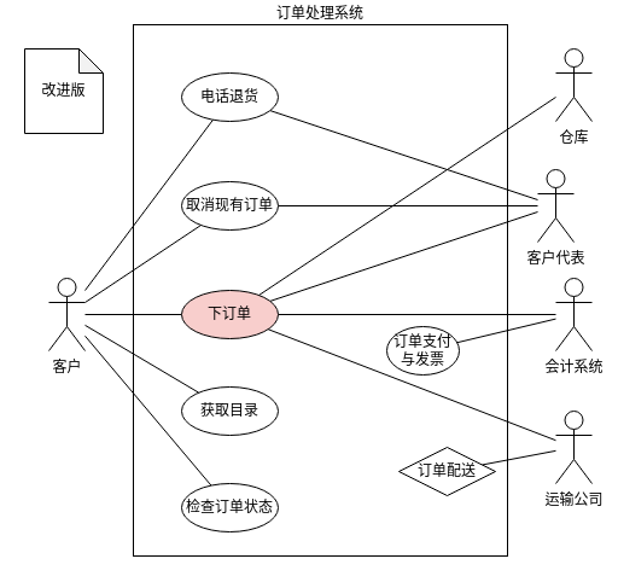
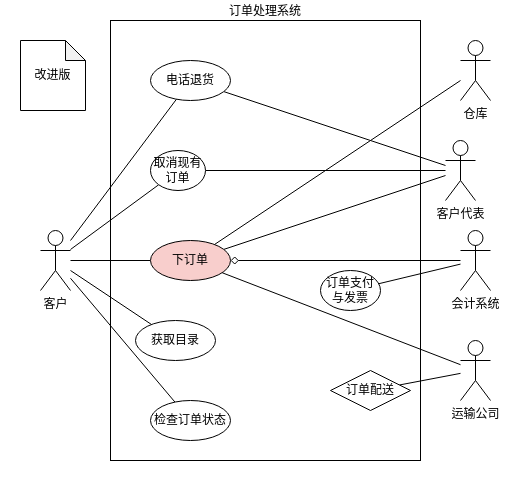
- <mxCell id="23" value="取消现有订单" style="ellipse;whiteSpace=wrap;html=1;" vertex="1" parent="1"><mxGeometry x="150" y="150" width="80" height="40" as="geometry" /></mxCell>
+ <mxCell id="23" value="取消现有订单" style="ellipse;whiteSpace=wrap;html=1;" vertex="1" parent="1"><mxGeometry x="150" y="150" width="55" height="40" as="geometry" /></mxCell>
- <mxCell id="15" style="rounded=0;orthogonalLoop=1;jettySize=auto;html=1;endArrow=none;endFill=0;" edge="1" parent="1" source="17" target="21"><mxGeometry relative="1" as="geometry" /></mxCell>
+ <mxCell id="15" style="rounded=0;orthogonalLoop=1;jettySize=auto;html=1;endArrow=diamond;endFill=0;" edge="1" parent="1" source="17" target="21"><mxGeometry relative="1" as="geometry" /></mxCell>
- <mxCell id="25" value="获取目录" style="ellipse;whiteSpace=wrap;html=1;" vertex="1" parent="1"><mxGeometry x="150" y="320" width="80" height="40" as="geometry" /></mxCell>
+ <mxCell id="25" value="获取目录" style="ellipse;whiteSpace=wrap;html=1;" vertex="1" parent="1"><mxGeometry x="135" y="320" width="80" height="40" as="geometry" /></mxCell>
